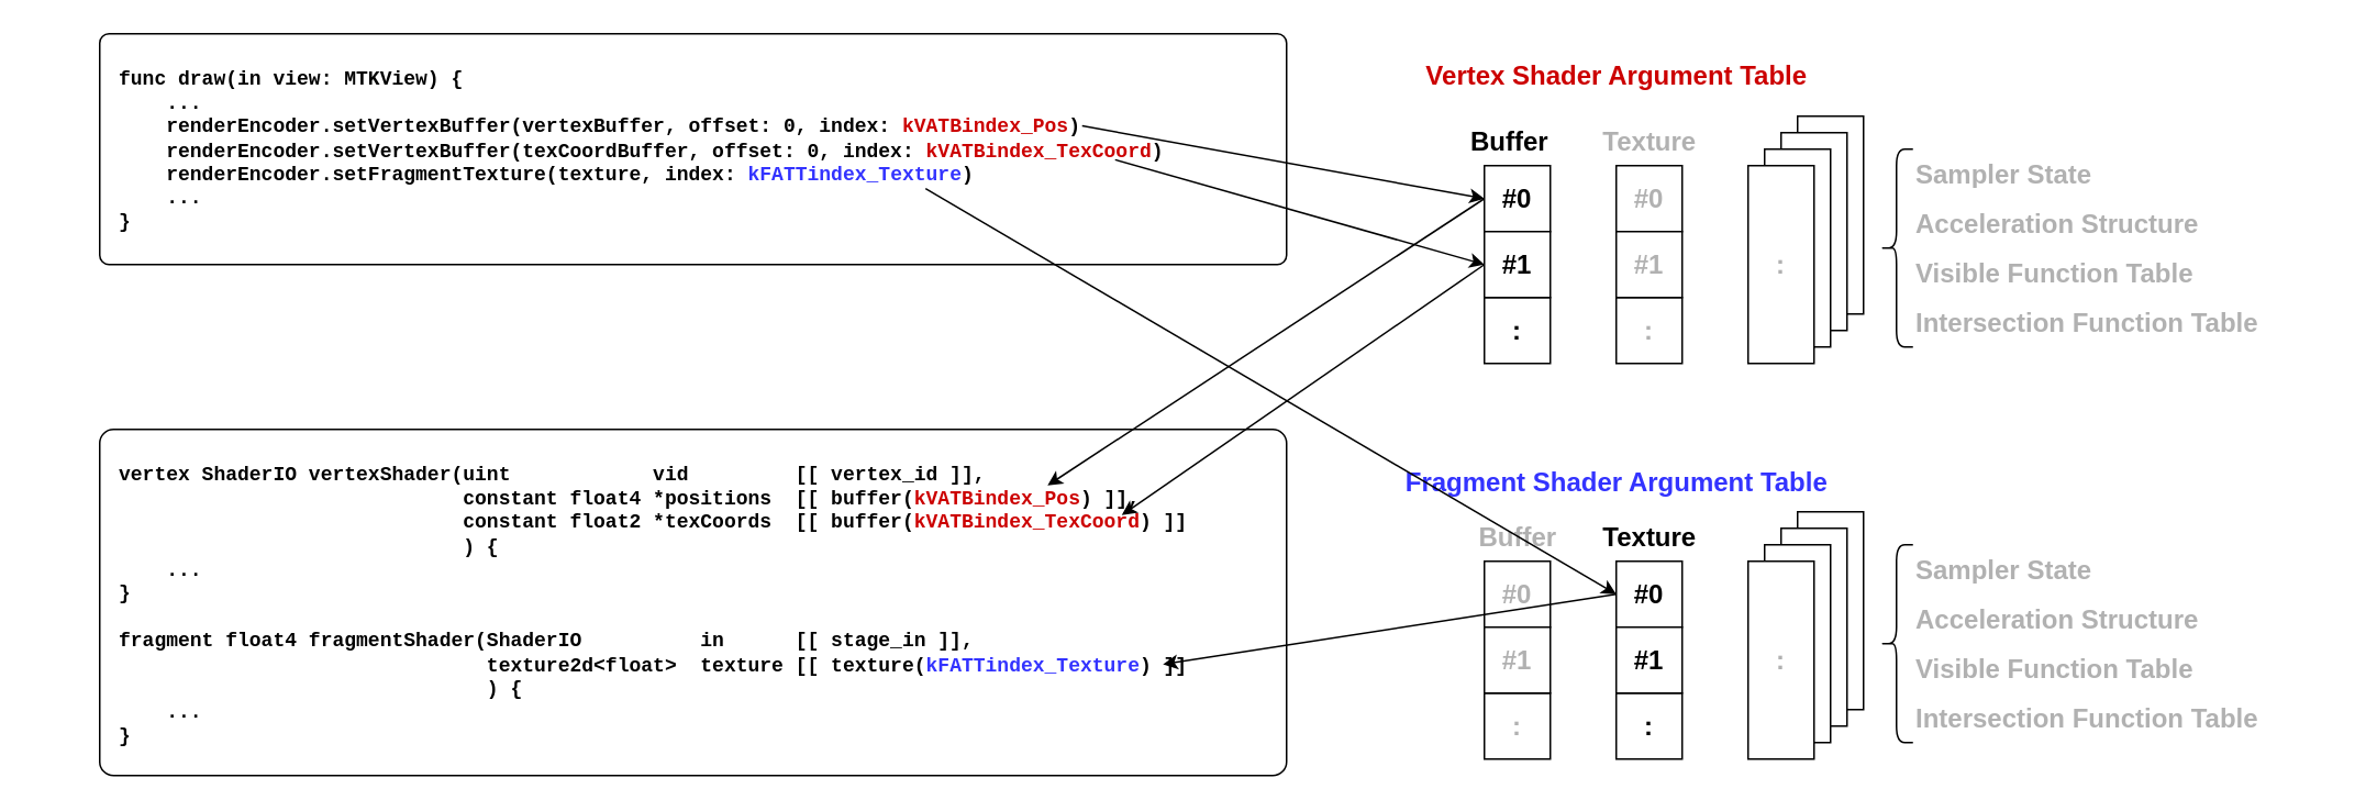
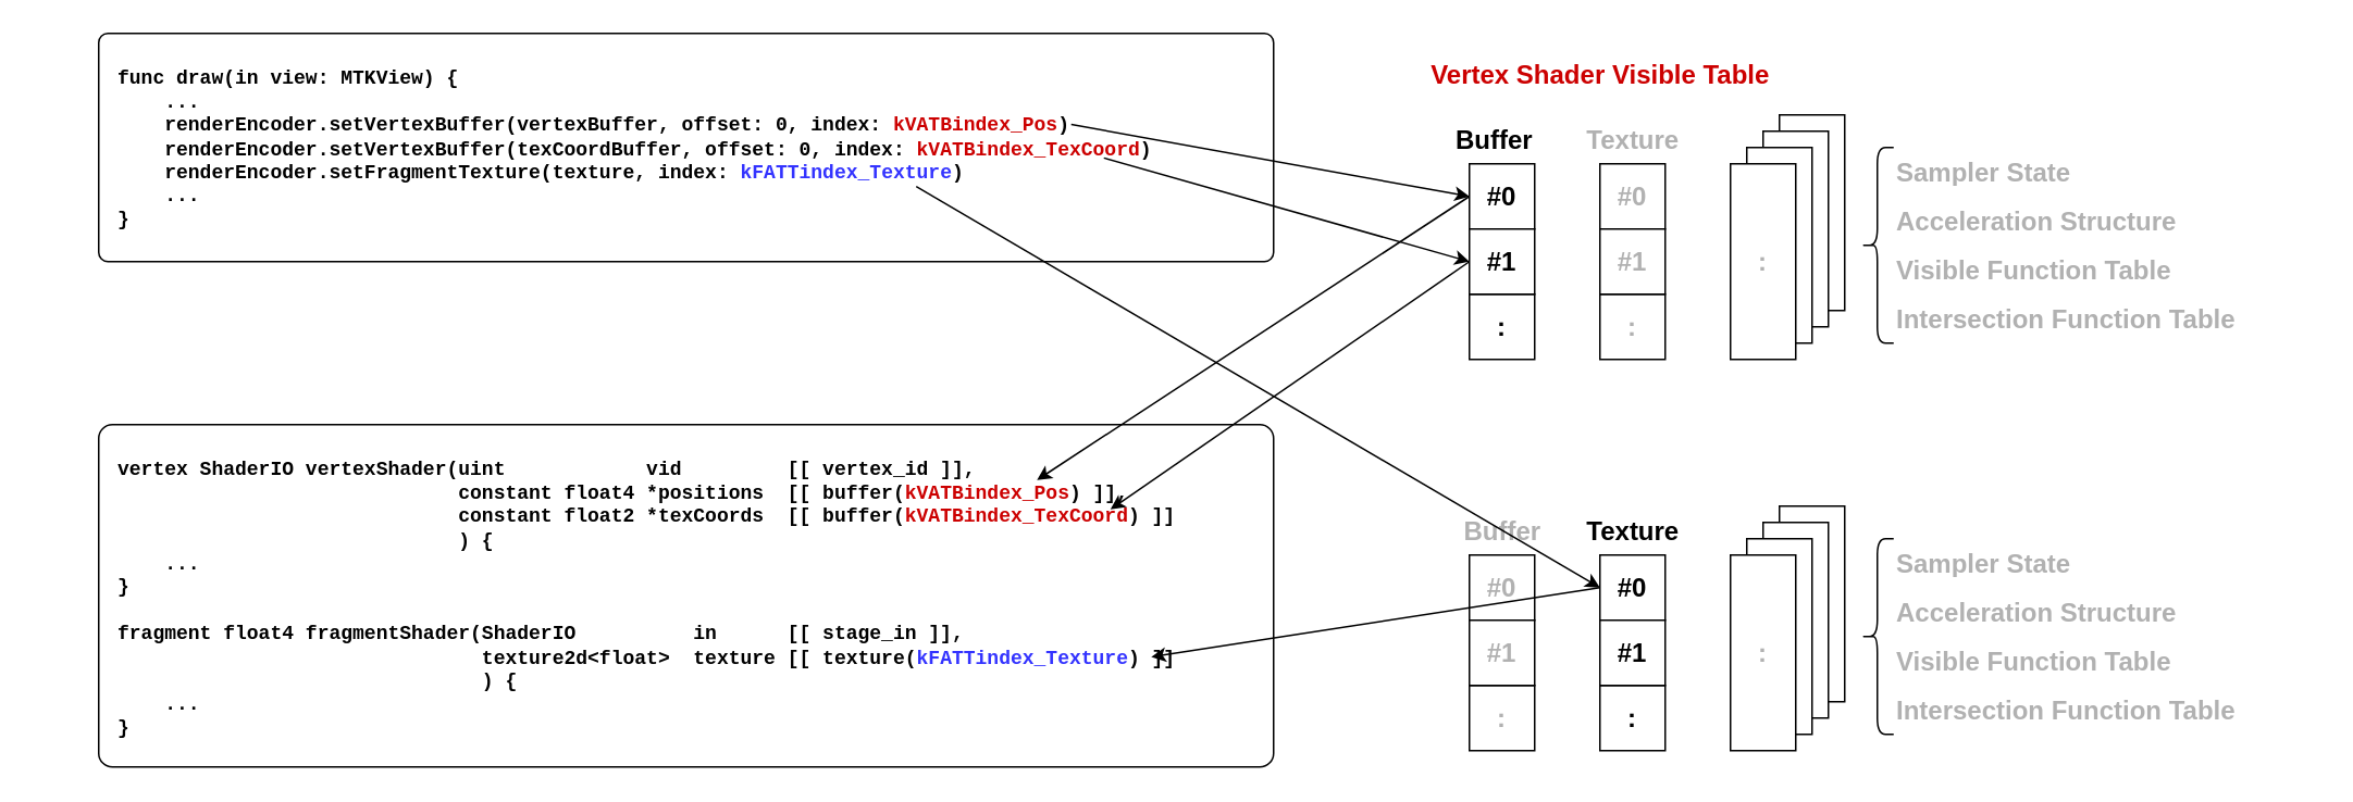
- <mxCell id="12" value="Vertex Shader Argument Table" style="text;html=1;align=center;verticalAlign=middle;resizable=0;points=[];autosize=1;strokeColor=none;fillColor=none;fontStyle=1;fontSize=16;fontColor=#CC0000;" vertex="1" parent="1"><mxGeometry x="855" y="30" width="250" height="30" as="geometry" /></mxCell>
+ <mxCell id="12" value="Vertex Shader Visible Table" style="text;html=1;align=center;verticalAlign=middle;resizable=0;points=[];autosize=1;strokeColor=none;fillColor=none;fontStyle=1;fontSize=16;fontColor=#CC0000;" vertex="1" parent="1"><mxGeometry x="855" y="30" width="250" height="30" as="geometry" /></mxCell>
- <mxCell id="13" value="Fragment Shader Argument Table" style="text;html=1;align=center;verticalAlign=middle;resizable=0;points=[];autosize=1;strokeColor=none;fillColor=none;fontStyle=1;fontSize=16;fontColor=#3333FF;" vertex="1" parent="1"><mxGeometry x="840" y="277" width="280" height="30" as="geometry" /></mxCell>
